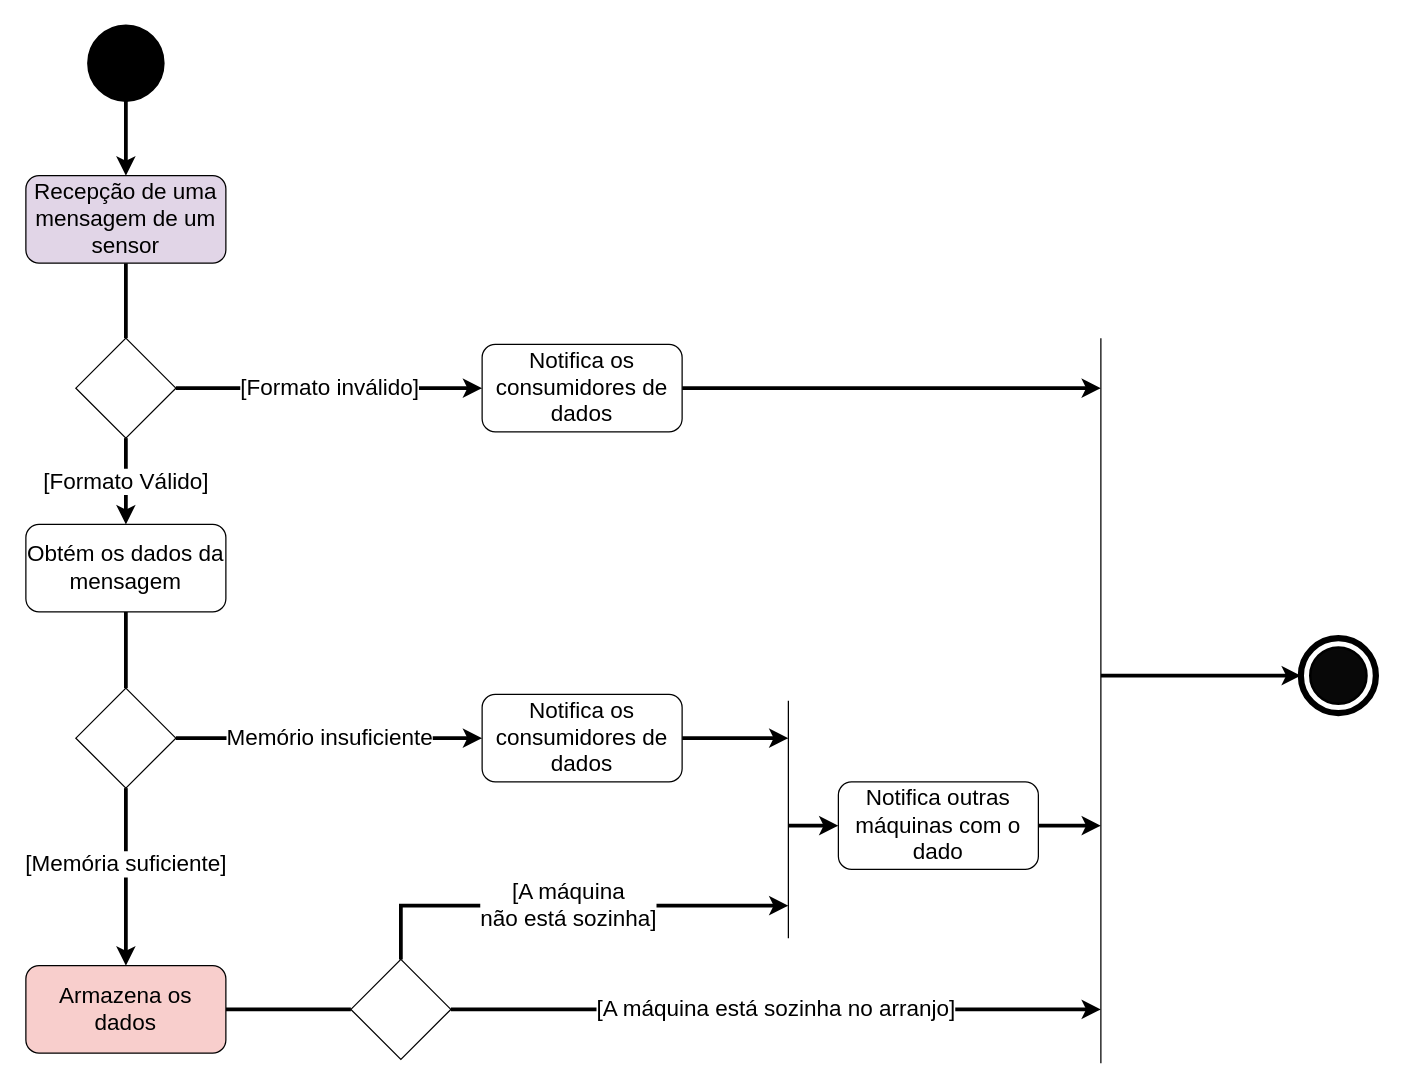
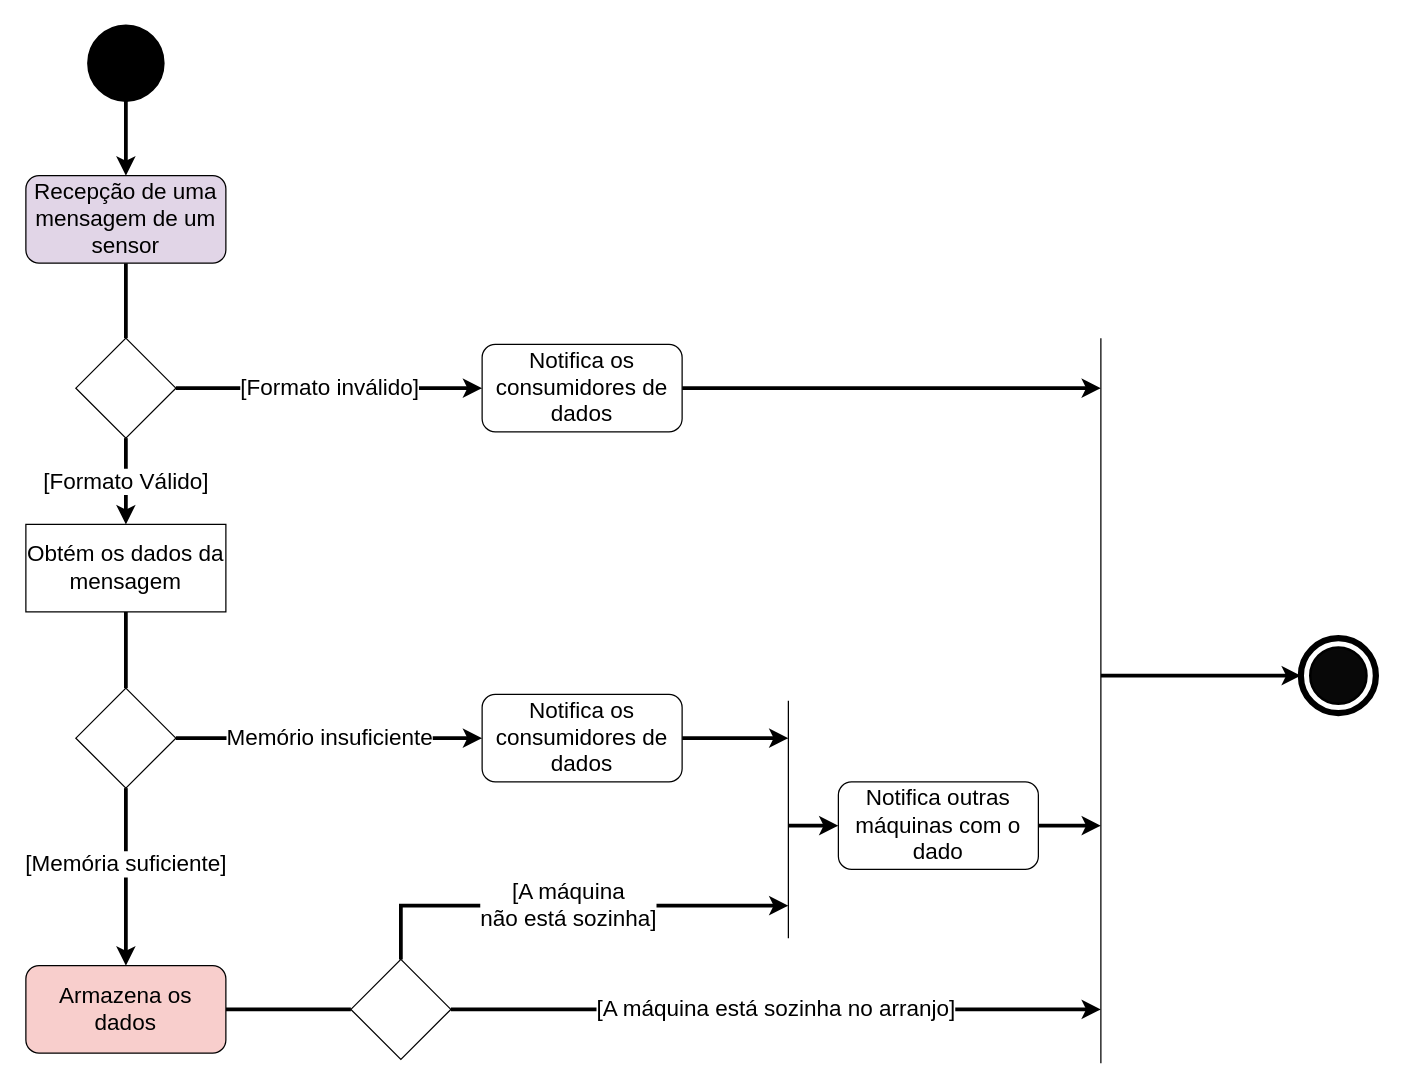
- <mxCell id="12" value="Obtém os dados da mensagem" style="rounded=1;whiteSpace=wrap;html=1;fontSize=18;" vertex="1" parent="1"><mxGeometry x="20" y="419" width="160" height="70" as="geometry" /></mxCell>
+ <mxCell id="12" value="Obtém os dados da mensagem" style="whiteSpace=wrap;html=1;fontSize=18;rounded=0;" vertex="1" parent="1"><mxGeometry x="20" y="419" width="160" height="70" as="geometry" /></mxCell>
